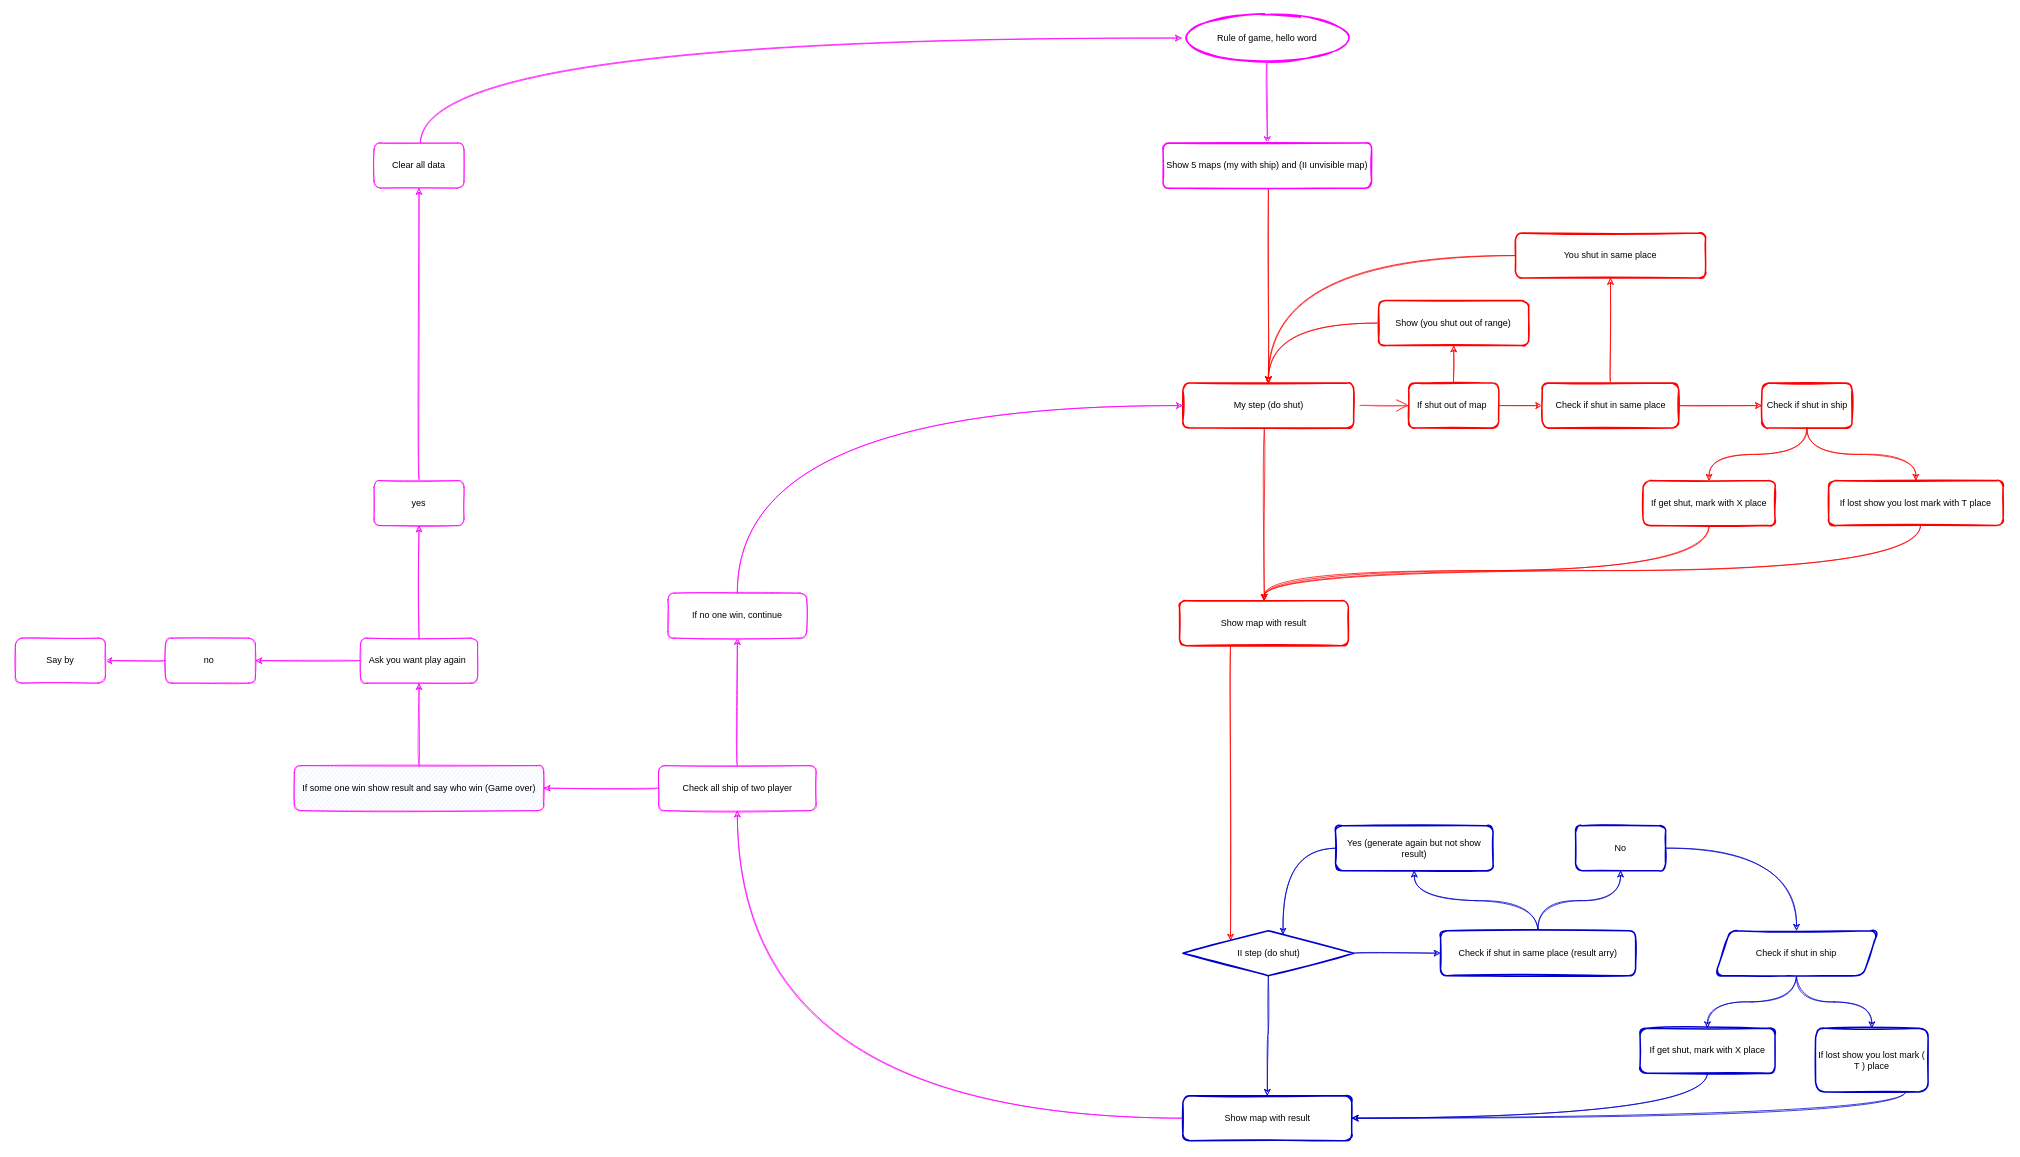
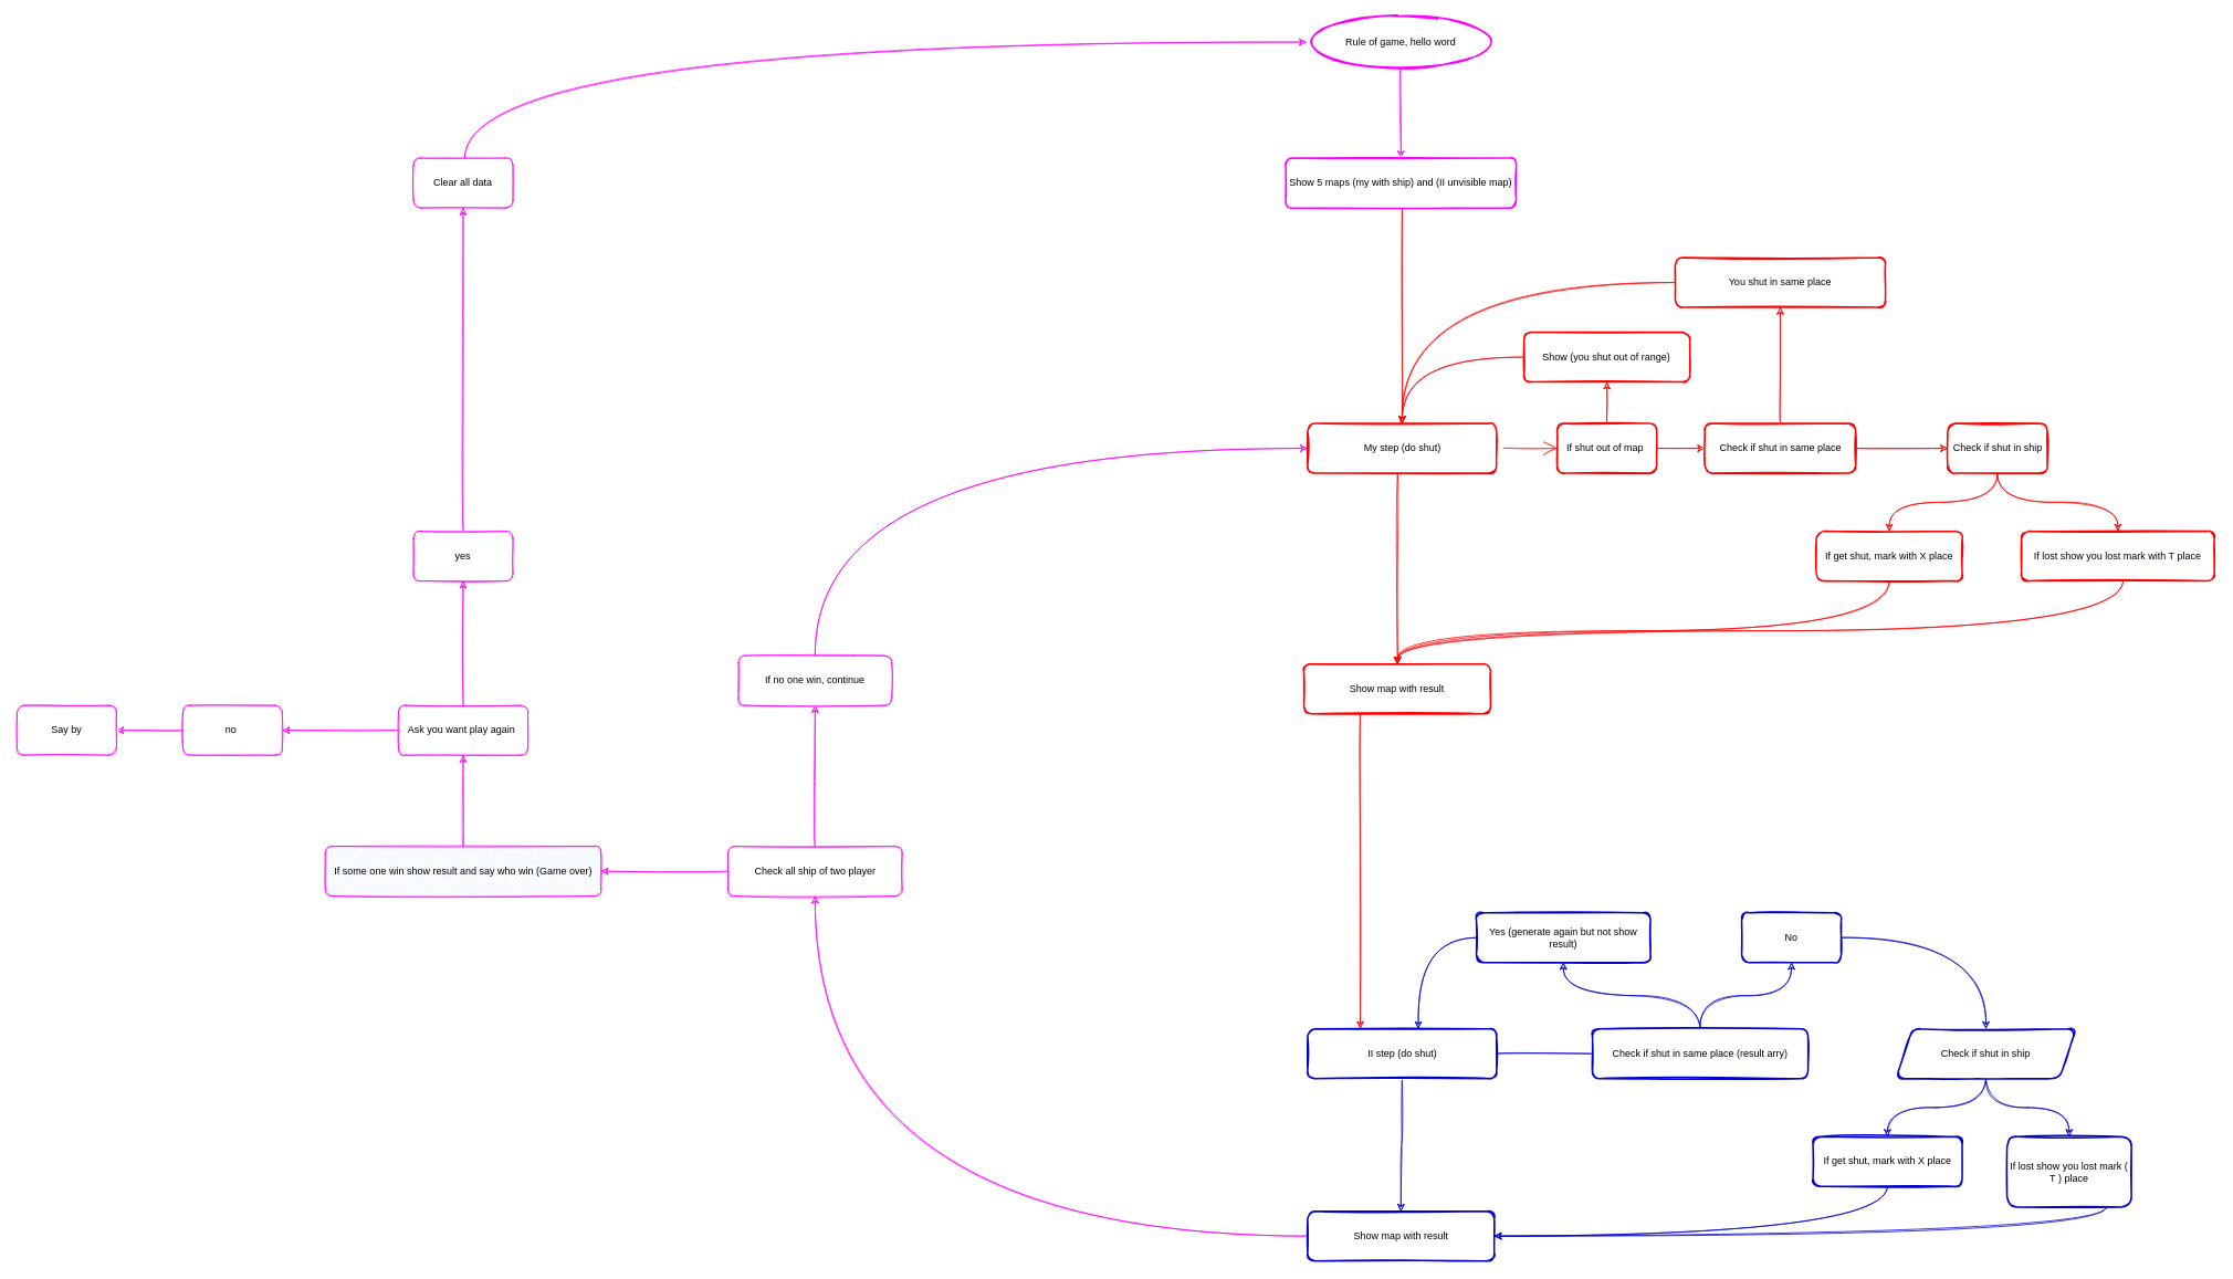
- <mxCell id="27" value="II step (do shut)" style="rhombus;whiteSpace=wrap;html=1;strokeWidth=2;strokeColor=#0000CC;sketch=1;" parent="1" vertex="1"><mxGeometry x="1576.5" y="1240" width="227.75" height="60" as="geometry" /></mxCell>
+ <mxCell id="27" value="II step (do shut)" style="whiteSpace=wrap;html=1;strokeWidth=2;strokeColor=#0000CC;sketch=1;rounded=1;" parent="1" vertex="1"><mxGeometry x="1576.5" y="1240" width="227.75" height="60" as="geometry" /></mxCell>
- <mxCell id="26" style="edgeStyle=orthogonalEdgeStyle;rounded=1;orthogonalLoop=1;jettySize=auto;html=1;strokeColor=#0000CC;curved=1;sketch=1;" parent="1" source="27" target="39" edge="1"><mxGeometry relative="1" as="geometry" /></mxCell>
+ <mxCell id="26" style="edgeStyle=orthogonalEdgeStyle;rounded=1;orthogonalLoop=1;jettySize=auto;html=1;strokeColor=#0000CC;curved=1;sketch=1;endArrow=none;" parent="1" source="27" target="39" edge="1"><mxGeometry relative="1" as="geometry" /></mxCell>
